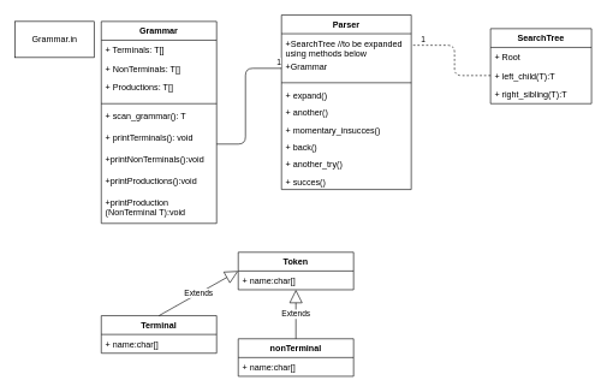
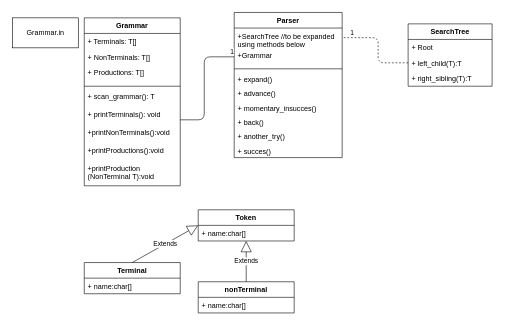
- <mxCell id="18" value="+ another()" style="text;strokeColor=none;fillColor=none;align=left;verticalAlign=top;spacingLeft=4;spacingRight=4;overflow=hidden;rotatable=0;points=[[0,0.5],[1,0.5]];portConstraint=eastwest;" vertex="1" parent="13"><mxGeometry y="122" width="180" height="24" as="geometry" /></mxCell>
+ <mxCell id="18" value="+ advance()" style="text;strokeColor=none;fillColor=none;align=left;verticalAlign=top;spacingLeft=4;spacingRight=4;overflow=hidden;rotatable=0;points=[[0,0.5],[1,0.5]];portConstraint=eastwest;" vertex="1" parent="13"><mxGeometry y="122" width="180" height="24" as="geometry" /></mxCell>
